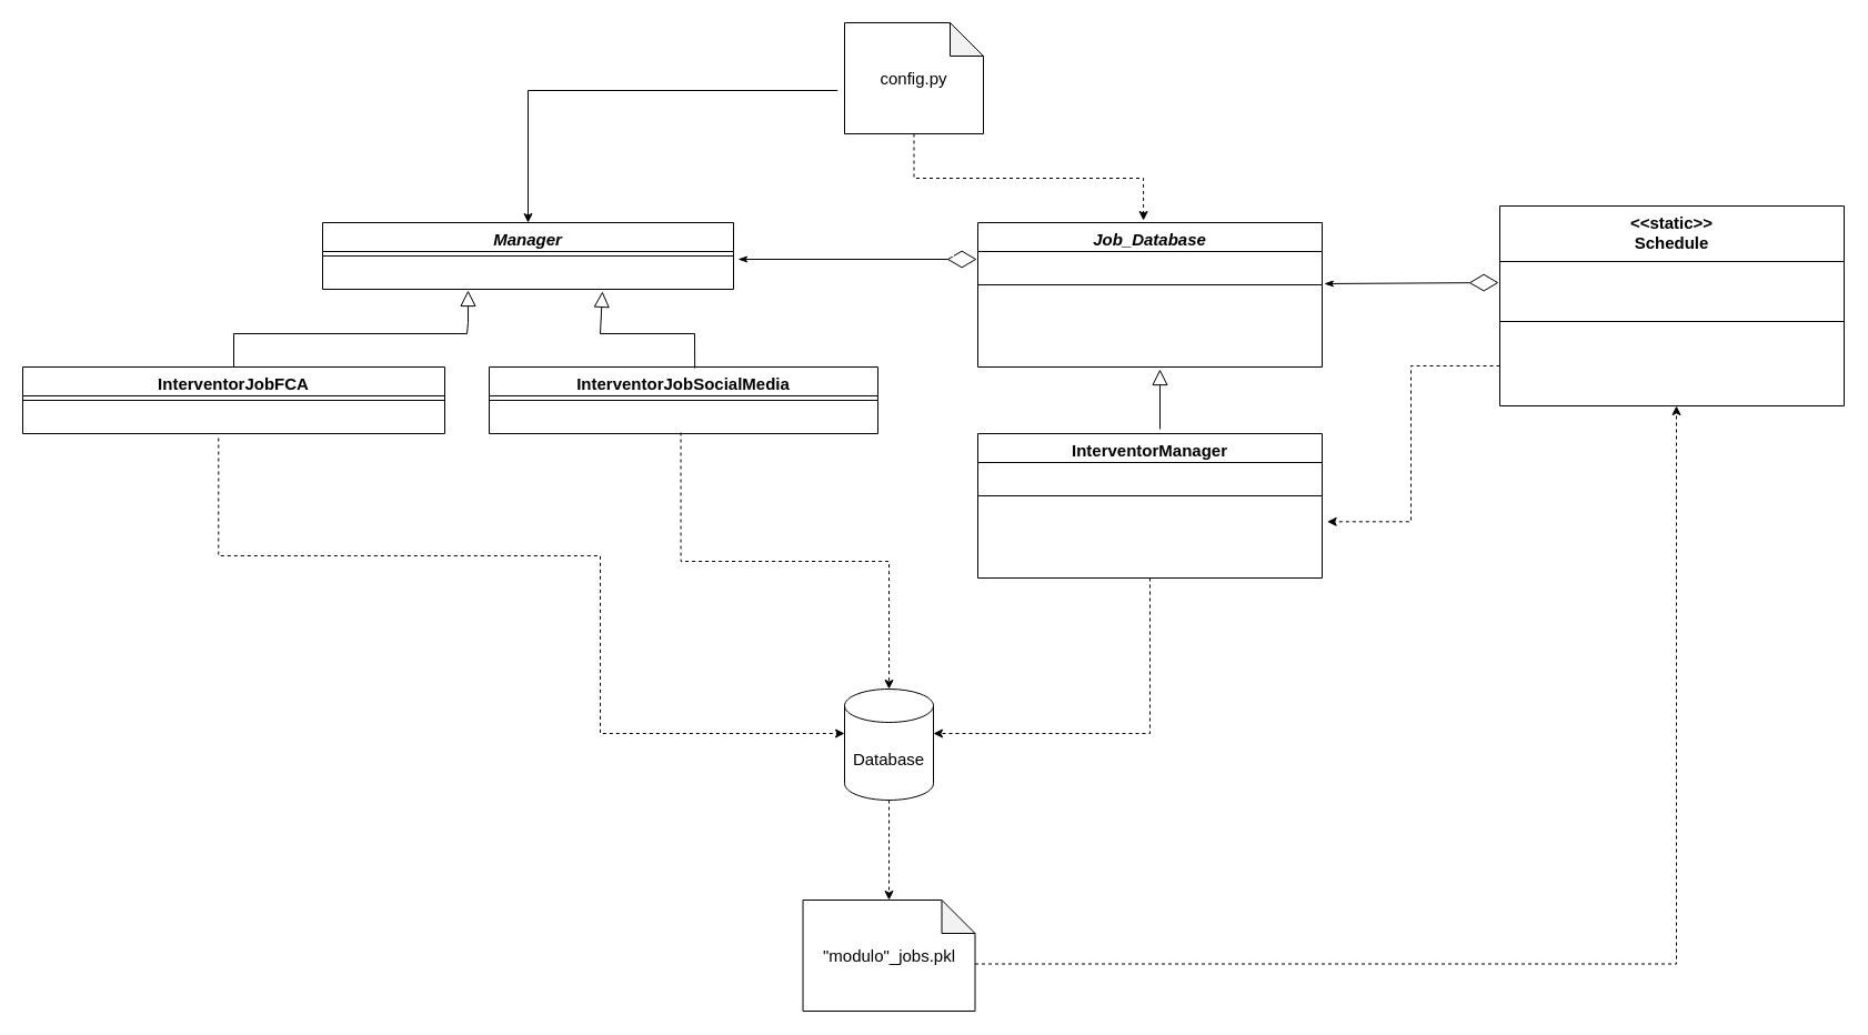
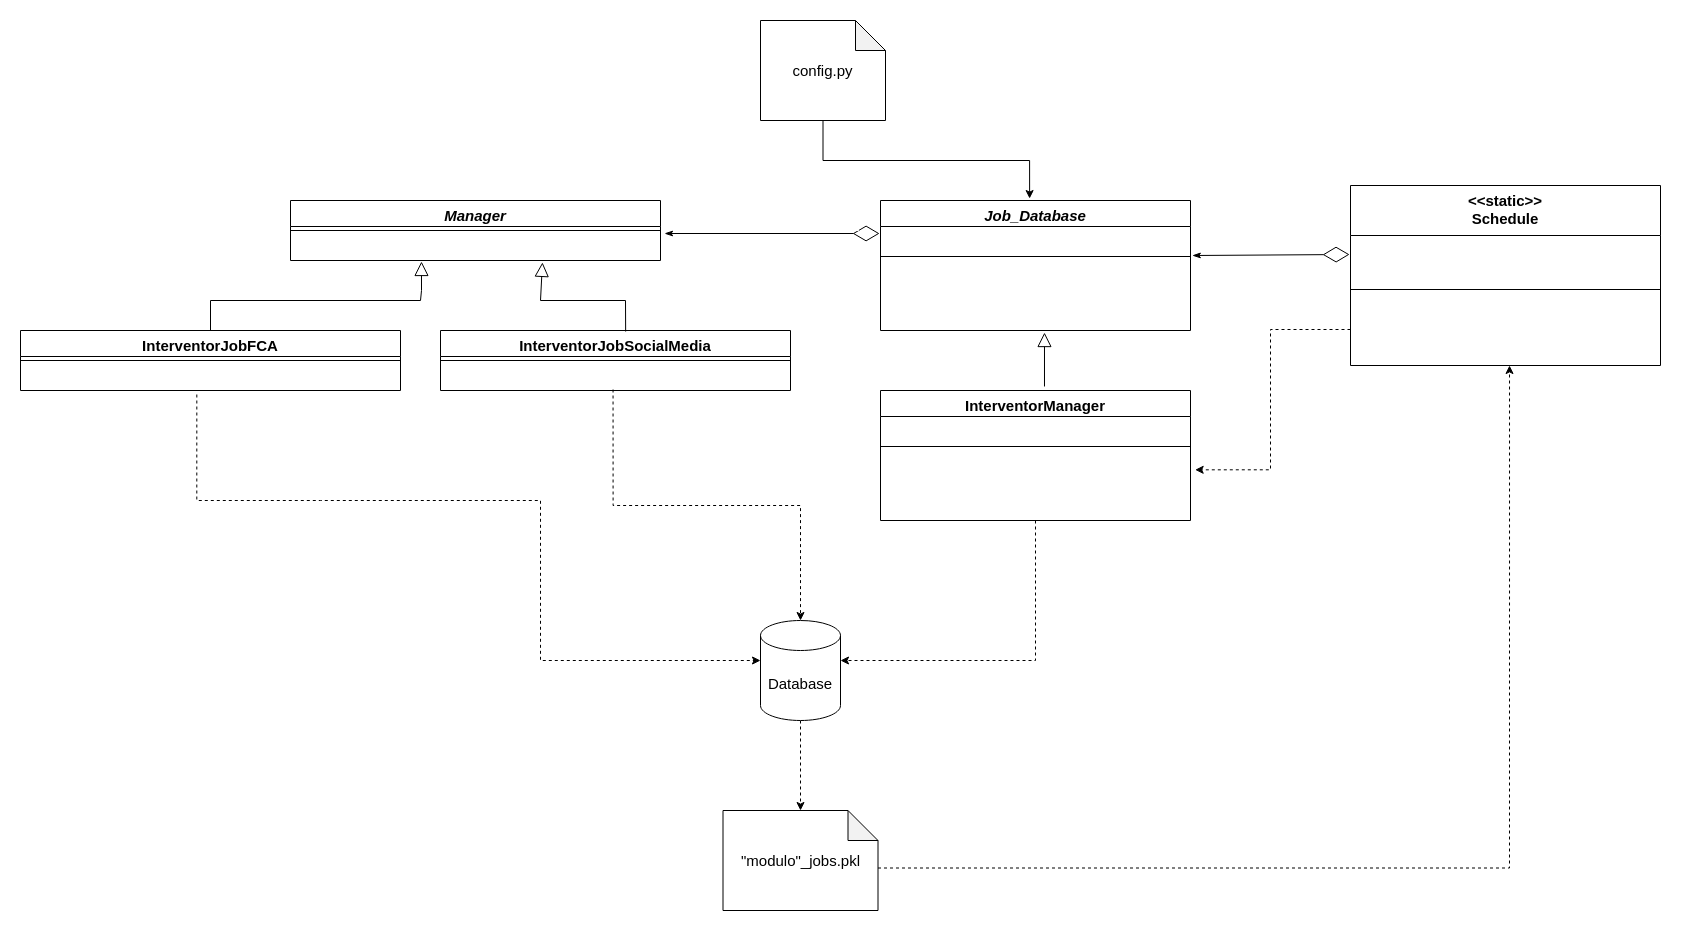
- <mxCell id="8" style="edgeStyle=orthogonalEdgeStyle;rounded=0;orthogonalLoop=1;jettySize=auto;html=1;entryX=0.5;entryY=0;entryDx=0;entryDy=0;fontSize=15;fontColor=#FFFFFF;exitX=-0.05;exitY=0.61;exitDx=0;exitDy=0;exitPerimeter=0;" edge="1" parent="1" source="10" target="5"><mxGeometry relative="1" as="geometry"><mxPoint x="750" y="80" as="sourcePoint" /></mxGeometry></mxCell>
- <mxCell id="9" style="edgeStyle=orthogonalEdgeStyle;rounded=0;orthogonalLoop=1;jettySize=auto;html=1;fontSize=15;fontColor=#FFFFFF;startArrow=none;startFill=0;entryX=0.481;entryY=-0.015;entryDx=0;entryDy=0;entryPerimeter=0;dashed=1;" edge="1" parent="1" source="10" target="11"><mxGeometry relative="1" as="geometry"><mxPoint x="1050" y="70" as="targetPoint" /></mxGeometry></mxCell>
+ <mxCell id="9" style="edgeStyle=orthogonalEdgeStyle;rounded=0;orthogonalLoop=1;jettySize=auto;html=1;fontSize=15;fontColor=#FFFFFF;startArrow=none;startFill=0;entryX=0.481;entryY=-0.015;entryDx=0;entryDy=0;entryPerimeter=0;" edge="1" parent="1" source="10" target="11"><mxGeometry relative="1" as="geometry"><mxPoint x="1050" y="70" as="targetPoint" /></mxGeometry></mxCell>
